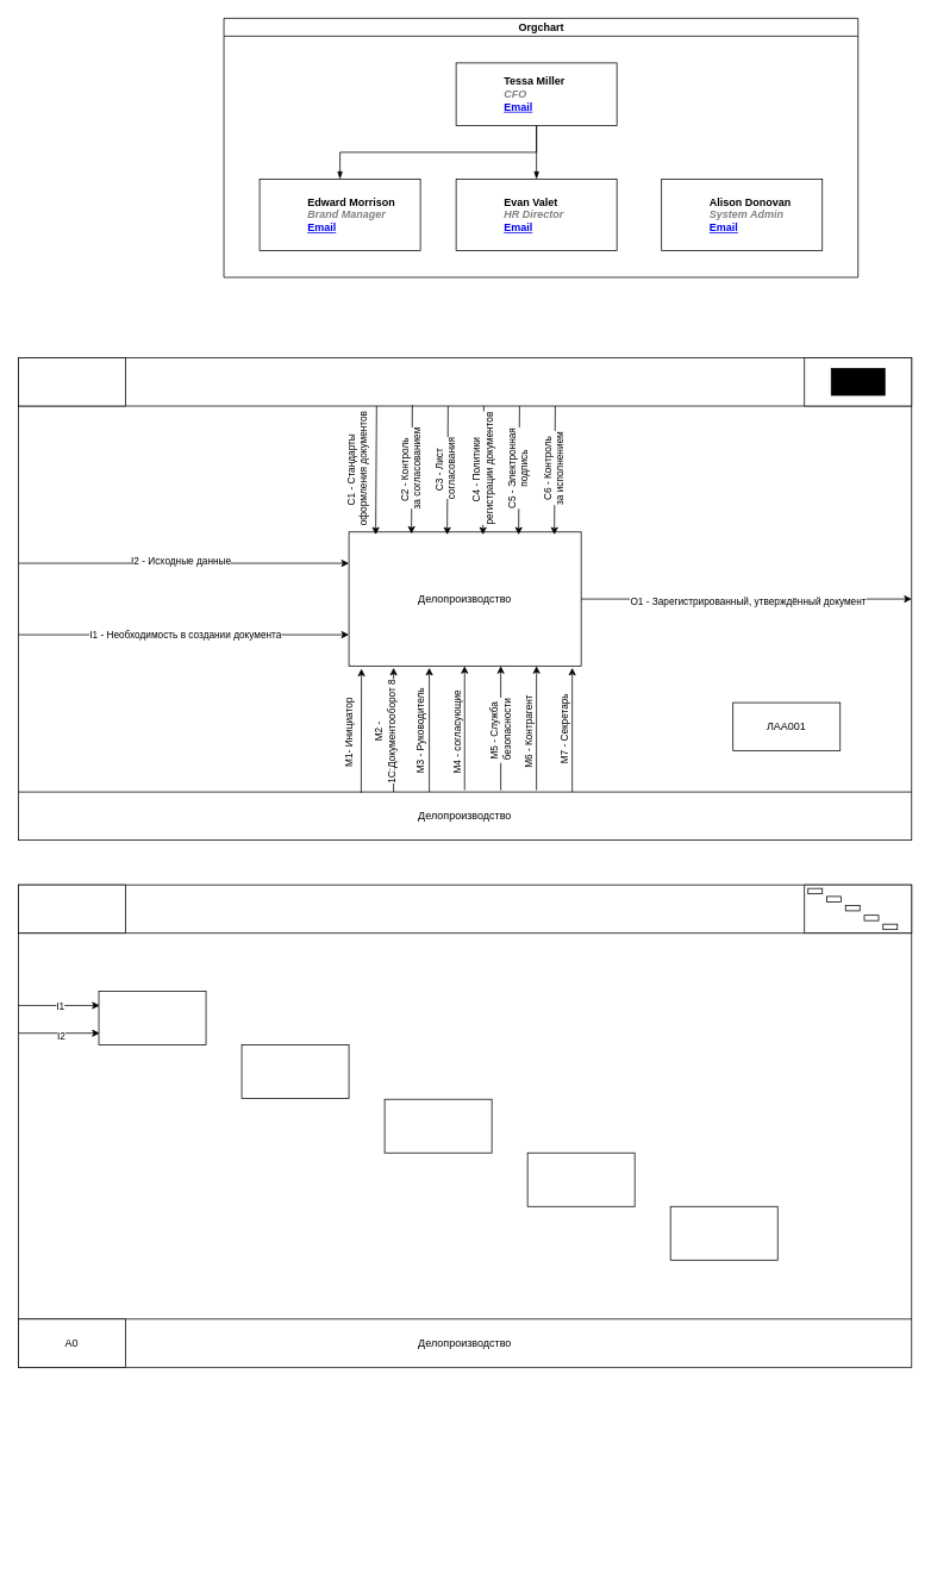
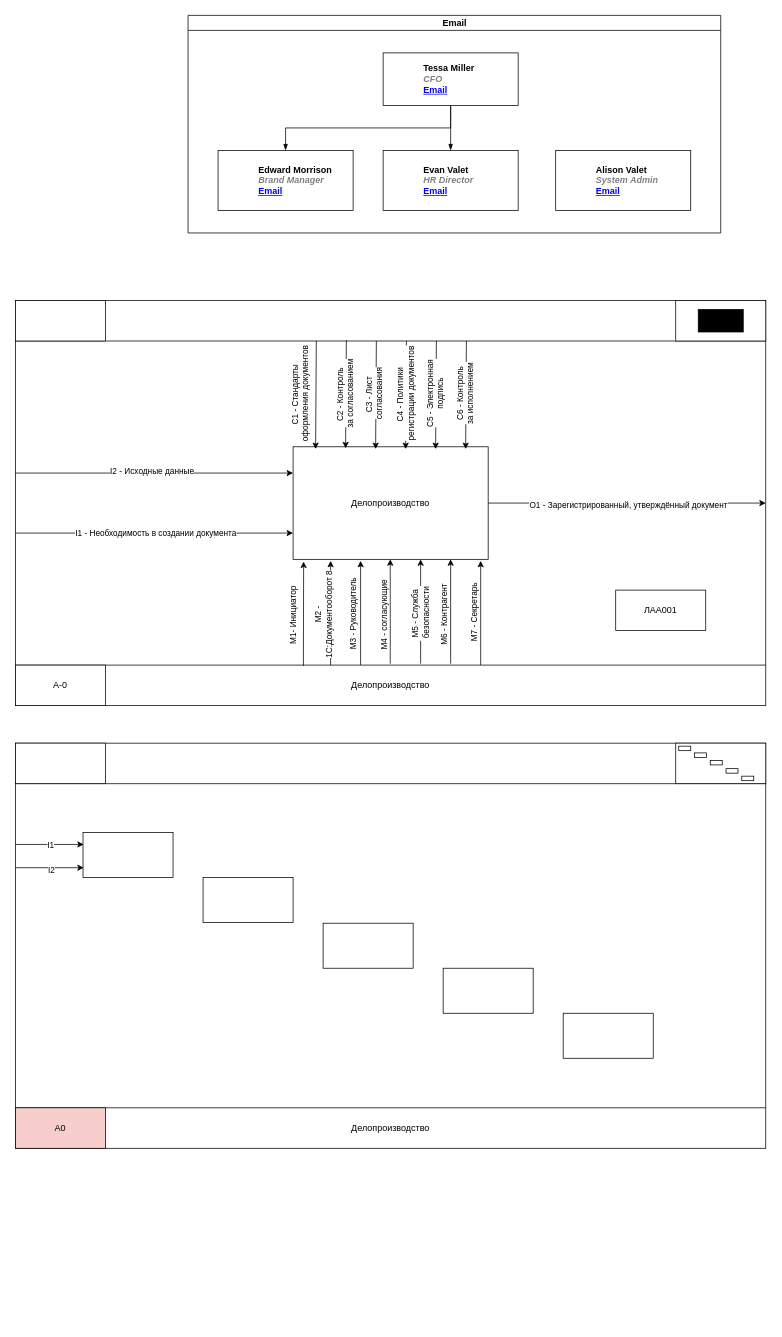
- <mxCell id="2" value="Orgchart" style="swimlane;html=1;startSize=20;horizontal=1;containerType=tree;glass=0;" parent="1" vertex="1"><mxGeometry x="250" y="20" width="710" height="290" as="geometry" /></mxCell>
+ <mxCell id="2" value="Email" style="swimlane;html=1;startSize=20;horizontal=1;containerType=tree;glass=0;" parent="1" vertex="1"><mxGeometry x="250" y="20" width="710" height="290" as="geometry" /></mxCell>
- <mxCell id="8" value="Alison Donovan&lt;br&gt;&lt;i style=&quot;color: gray&quot;&gt;System Admin&lt;/i&gt;&lt;br&gt;&lt;a href=&quot;mailto:me@example.com&quot;&gt;Email&lt;/a&gt;" style="label;image=https://cdn3.iconfinder.com/data/icons/user-avatars-1/512/users-2-128.png;whiteSpace=wrap;html=1;rounded=0;glass=0;" parent="2" vertex="1"><mxGeometry x="490" y="180" width="180" height="80" as="geometry" /></mxCell>
+ <mxCell id="8" value="Alison Valet&lt;br&gt;&lt;i style=&quot;color: gray&quot;&gt;System Admin&lt;/i&gt;&lt;br&gt;&lt;a href=&quot;mailto:me@example.com&quot;&gt;Email&lt;/a&gt;" style="label;image=https://cdn3.iconfinder.com/data/icons/user-avatars-1/512/users-2-128.png;whiteSpace=wrap;html=1;rounded=0;glass=0;" parent="2" vertex="1"><mxGeometry x="490" y="180" width="180" height="80" as="geometry" /></mxCell>
+ <mxCell id="14" value="A-0" style="rounded=0;whiteSpace=wrap;html=1;" vertex="1" parent="9"><mxGeometry y="486.0" width="120" height="54" as="geometry" /></mxCell>
- <mxCell id="54" value="A0" style="rounded=0;whiteSpace=wrap;html=1;" vertex="1" parent="50"><mxGeometry y="486.0" width="120" height="54" as="geometry" /></mxCell>
+ <mxCell id="54" value="A0" style="rounded=0;whiteSpace=wrap;html=1;fillColor=#f8cecc;" vertex="1" parent="50"><mxGeometry y="486.0" width="120" height="54" as="geometry" /></mxCell>
